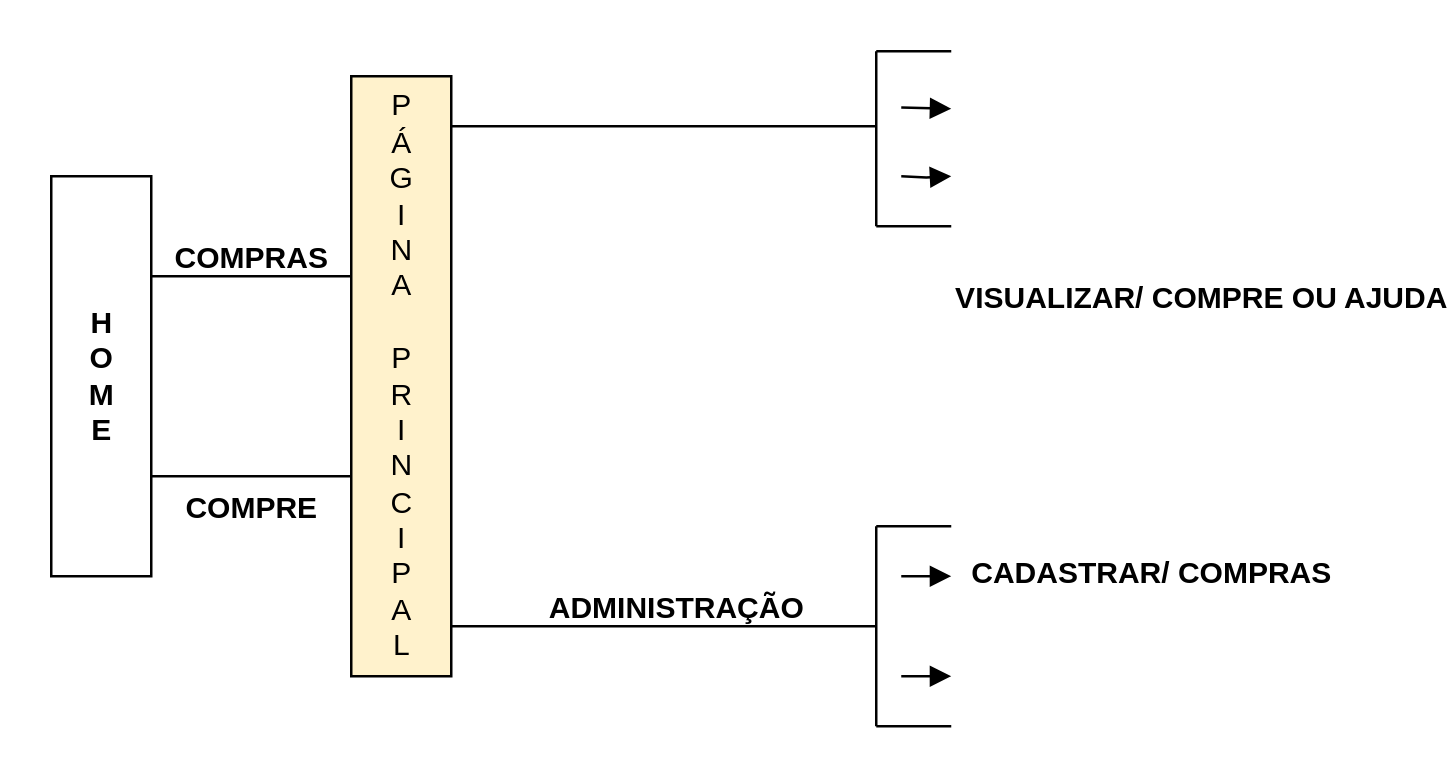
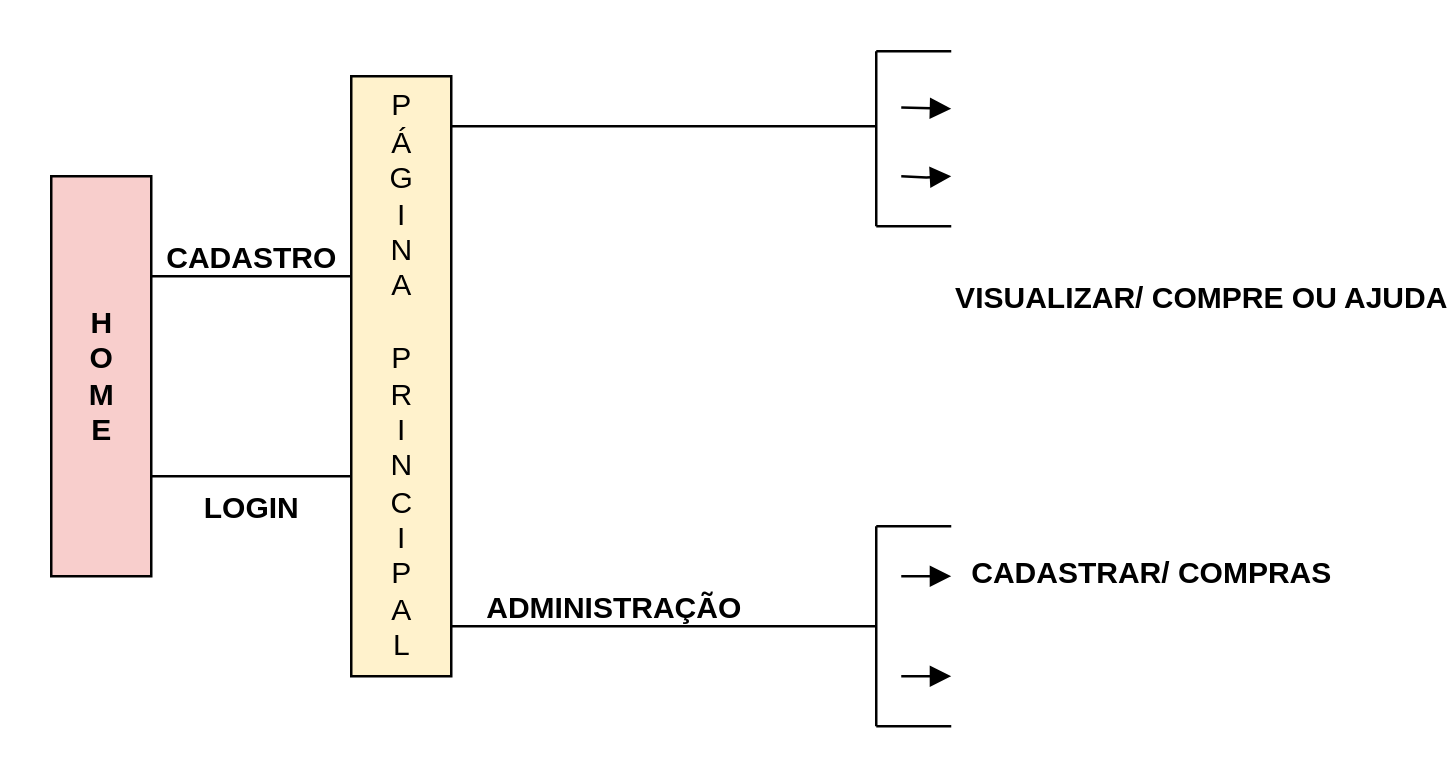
- <mxCell id="14" value="COMPRAS" style="text;align=center;fontStyle=1;verticalAlign=middle;spacingLeft=3;spacingRight=3;strokeColor=none;rotatable=0;points=[[0,0.5],[1,0.5]];portConstraint=eastwest;html=1;" vertex="1" parent="1"><mxGeometry x="60" y="90" width="80" height="26" as="geometry" /></mxCell>
+ <mxCell id="14" value="CADASTRO" style="text;align=center;fontStyle=1;verticalAlign=middle;spacingLeft=3;spacingRight=3;strokeColor=none;rotatable=0;points=[[0,0.5],[1,0.5]];portConstraint=eastwest;html=1;" vertex="1" parent="1"><mxGeometry x="60" y="90" width="80" height="26" as="geometry" /></mxCell>
- <mxCell id="2" value="H&lt;br&gt;O&lt;br&gt;M&lt;br&gt;E" style="html=1;points=[[0,0,0,0,5],[0,1,0,0,-5],[1,0,0,0,5],[1,1,0,0,-5]];perimeter=orthogonalPerimeter;outlineConnect=0;targetShapes=umlLifeline;portConstraint=eastwest;newEdgeStyle={&quot;curved&quot;:0,&quot;rounded&quot;:0};fontStyle=1" vertex="1" parent="1"><mxGeometry x="20" y="70" width="40" height="160" as="geometry" /></mxCell>
+ <mxCell id="2" value="H&lt;br&gt;O&lt;br&gt;M&lt;br&gt;E" style="html=1;points=[[0,0,0,0,5],[0,1,0,0,-5],[1,0,0,0,5],[1,1,0,0,-5]];perimeter=orthogonalPerimeter;outlineConnect=0;targetShapes=umlLifeline;portConstraint=eastwest;newEdgeStyle={&quot;curved&quot;:0,&quot;rounded&quot;:0};fontStyle=1;fillColor=#f8cecc;" vertex="1" parent="1"><mxGeometry x="20" y="70" width="40" height="160" as="geometry" /></mxCell>
- <mxCell id="15" value="COMPRE" style="text;align=center;fontStyle=1;verticalAlign=middle;spacingLeft=3;spacingRight=3;strokeColor=none;rotatable=0;points=[[0,0.5],[1,0.5]];portConstraint=eastwest;html=1;" vertex="1" parent="1"><mxGeometry x="60" y="190" width="80" height="26" as="geometry" /></mxCell>
+ <mxCell id="15" value="LOGIN" style="text;align=center;fontStyle=1;verticalAlign=middle;spacingLeft=3;spacingRight=3;strokeColor=none;rotatable=0;points=[[0,0.5],[1,0.5]];portConstraint=eastwest;html=1;" vertex="1" parent="1"><mxGeometry x="60" y="190" width="80" height="26" as="geometry" /></mxCell>
- <mxCell id="16" value="ADMINISTRAÇÃO" style="text;align=center;fontStyle=1;verticalAlign=middle;spacingLeft=3;spacingRight=3;strokeColor=none;rotatable=0;points=[[0,0.5],[1,0.5]];portConstraint=eastwest;html=1;" vertex="1" parent="1"><mxGeometry x="230" y="230" width="80" height="26" as="geometry" /></mxCell>
+ <mxCell id="16" value="ADMINISTRAÇÃO" style="text;align=center;fontStyle=1;verticalAlign=middle;spacingLeft=3;spacingRight=3;strokeColor=none;rotatable=0;points=[[0,0.5],[1,0.5]];portConstraint=eastwest;html=1;" vertex="1" parent="1"><mxGeometry x="205" y="230" width="80" height="26" as="geometry" /></mxCell>
